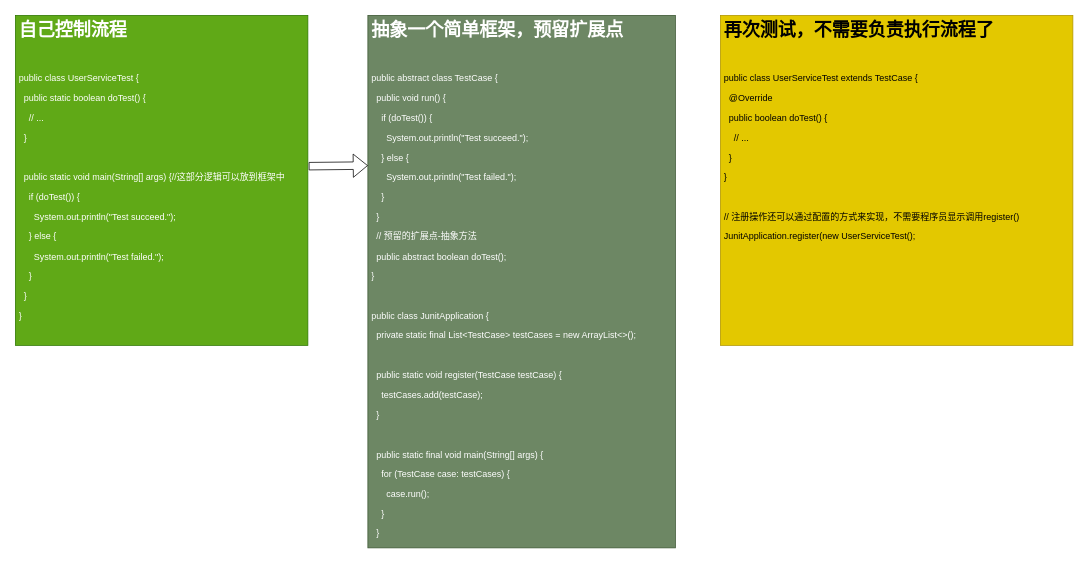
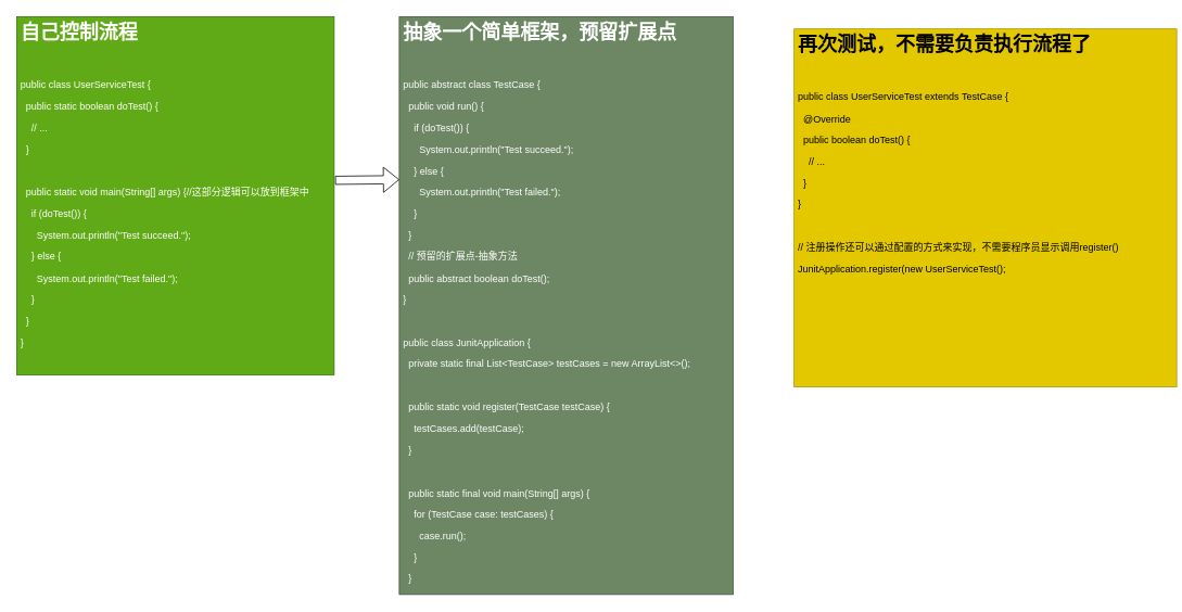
- <mxCell id="4" value="&lt;h1&gt;再次测试，不需要负责执行流程了&lt;/h1&gt;&lt;p&gt;&lt;br&gt;&lt;/p&gt;&lt;p&gt;public class UserServiceTest extends TestCase {&lt;/p&gt;&lt;p&gt;&amp;nbsp; @Override&lt;/p&gt;&lt;p&gt;&amp;nbsp; public boolean doTest() {&lt;/p&gt;&lt;p&gt;&amp;nbsp; &amp;nbsp; // ...&amp;nbsp;&lt;/p&gt;&lt;p&gt;&amp;nbsp; }&lt;/p&gt;&lt;p&gt;}&lt;/p&gt;&lt;p&gt;&lt;br&gt;&lt;/p&gt;&lt;p&gt;// 注册操作还可以通过配置的方式来实现，不需要程序员显示调用register()&lt;/p&gt;&lt;p&gt;JunitApplication.register(new UserServiceTest();&lt;/p&gt;" style="text;html=1;strokeColor=#B09500;fillColor=#e3c800;spacing=5;spacingTop=-20;whiteSpace=wrap;overflow=hidden;rounded=0;fontColor=#000000;" vertex="1" parent="1"><mxGeometry x="960" y="20" width="470" height="440" as="geometry" /></mxCell>
+ <mxCell id="4" value="&lt;h1&gt;再次测试，不需要负责执行流程了&lt;/h1&gt;&lt;p&gt;&lt;br&gt;&lt;/p&gt;&lt;p&gt;public class UserServiceTest extends TestCase {&lt;/p&gt;&lt;p&gt;&amp;nbsp; @Override&lt;/p&gt;&lt;p&gt;&amp;nbsp; public boolean doTest() {&lt;/p&gt;&lt;p&gt;&amp;nbsp; &amp;nbsp; // ...&amp;nbsp;&lt;/p&gt;&lt;p&gt;&amp;nbsp; }&lt;/p&gt;&lt;p&gt;}&lt;/p&gt;&lt;p&gt;&lt;br&gt;&lt;/p&gt;&lt;p&gt;// 注册操作还可以通过配置的方式来实现，不需要程序员显示调用register()&lt;/p&gt;&lt;p&gt;JunitApplication.register(new UserServiceTest();&lt;/p&gt;" style="text;html=1;strokeColor=#B09500;fillColor=#e3c800;spacing=5;spacingTop=-20;whiteSpace=wrap;overflow=hidden;rounded=0;fontColor=#000000;" vertex="1" parent="1"><mxGeometry x="975" y="35" width="470" height="440" as="geometry" /></mxCell>
